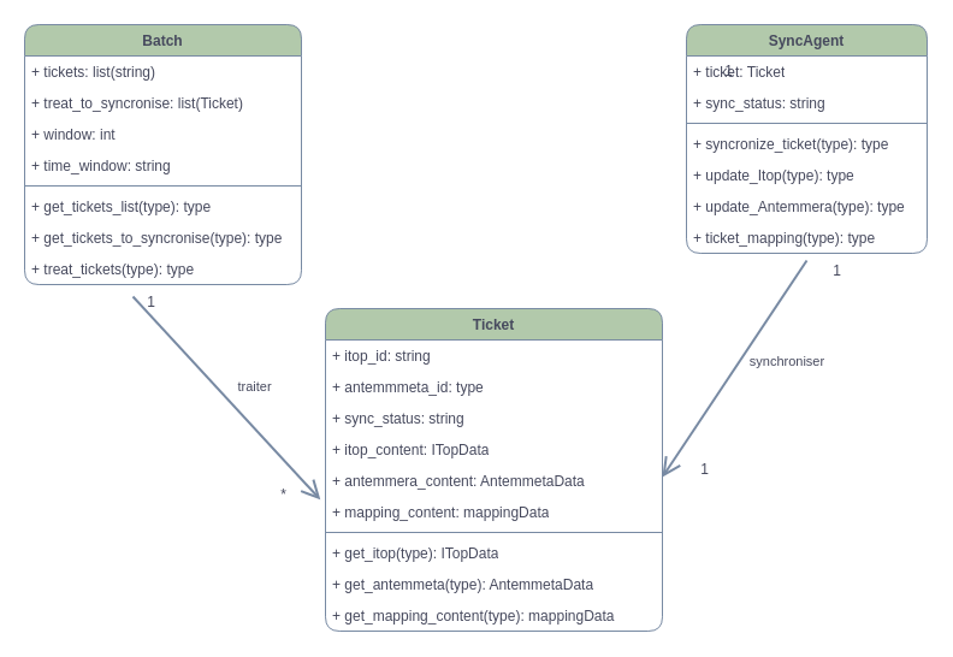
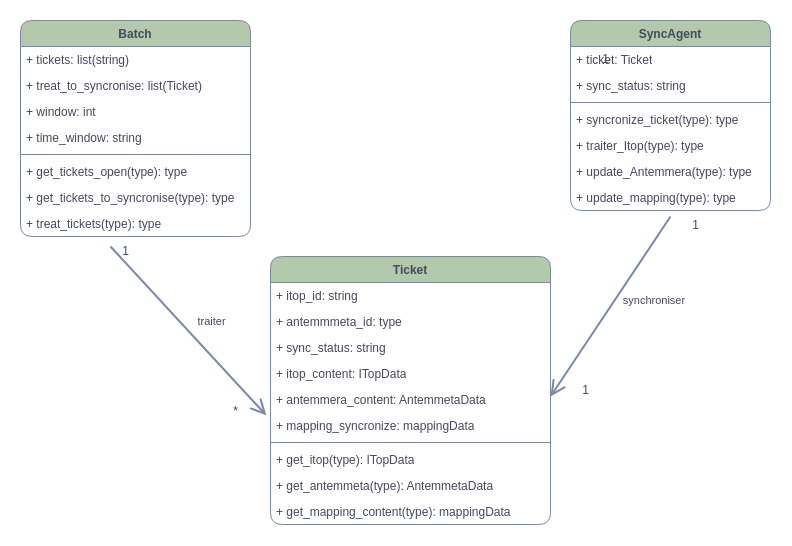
- <mxCell id="27" value="+ update_Itop(type): type" style="text;strokeColor=none;fillColor=none;align=left;verticalAlign=top;spacingLeft=4;spacingRight=4;overflow=hidden;rotatable=0;points=[[0,0.5],[1,0.5]];portConstraint=eastwest;whiteSpace=wrap;html=1;fontColor=#46495D;labelBackgroundColor=none;rounded=1;" vertex="1" parent="22"><mxGeometry y="112" width="200" height="26" as="geometry" /></mxCell>
+ <mxCell id="27" value="+ traiter_Itop(type): type" style="text;strokeColor=none;fillColor=none;align=left;verticalAlign=top;spacingLeft=4;spacingRight=4;overflow=hidden;rotatable=0;points=[[0,0.5],[1,0.5]];portConstraint=eastwest;whiteSpace=wrap;html=1;fontColor=#46495D;labelBackgroundColor=none;rounded=1;" vertex="1" parent="22"><mxGeometry y="112" width="200" height="26" as="geometry" /></mxCell>
- <mxCell id="19" value="+ get_tickets_list(type): type" style="text;strokeColor=none;fillColor=none;align=left;verticalAlign=top;spacingLeft=4;spacingRight=4;overflow=hidden;rotatable=0;points=[[0,0.5],[1,0.5]];portConstraint=eastwest;whiteSpace=wrap;html=1;fontColor=#46495D;labelBackgroundColor=none;rounded=1;" vertex="1" parent="13"><mxGeometry y="138" width="230" height="26" as="geometry" /></mxCell>
+ <mxCell id="19" value="+ get_tickets_open(type): type" style="text;strokeColor=none;fillColor=none;align=left;verticalAlign=top;spacingLeft=4;spacingRight=4;overflow=hidden;rotatable=0;points=[[0,0.5],[1,0.5]];portConstraint=eastwest;whiteSpace=wrap;html=1;fontColor=#46495D;labelBackgroundColor=none;rounded=1;" vertex="1" parent="13"><mxGeometry y="138" width="230" height="26" as="geometry" /></mxCell>
- <mxCell id="29" value="+ ticket_mapping(type): type" style="text;strokeColor=none;fillColor=none;align=left;verticalAlign=top;spacingLeft=4;spacingRight=4;overflow=hidden;rotatable=0;points=[[0,0.5],[1,0.5]];portConstraint=eastwest;whiteSpace=wrap;html=1;fontColor=#46495D;labelBackgroundColor=none;rounded=1;" vertex="1" parent="22"><mxGeometry y="164" width="200" height="26" as="geometry" /></mxCell>
+ <mxCell id="29" value="+ update_mapping(type): type" style="text;strokeColor=none;fillColor=none;align=left;verticalAlign=top;spacingLeft=4;spacingRight=4;overflow=hidden;rotatable=0;points=[[0,0.5],[1,0.5]];portConstraint=eastwest;whiteSpace=wrap;html=1;fontColor=#46495D;labelBackgroundColor=none;rounded=1;" vertex="1" parent="22"><mxGeometry y="164" width="200" height="26" as="geometry" /></mxCell>
- <mxCell id="8" value="+ mapping_content: mappingData" style="text;strokeColor=none;fillColor=none;align=left;verticalAlign=top;spacingLeft=4;spacingRight=4;overflow=hidden;rotatable=0;points=[[0,0.5],[1,0.5]];portConstraint=eastwest;whiteSpace=wrap;html=1;labelBackgroundColor=none;rounded=1;fontColor=#46495D;" vertex="1" parent="2"><mxGeometry y="156" width="280" height="26" as="geometry" /></mxCell>
+ <mxCell id="8" value="+ mapping_syncronize: mappingData" style="text;strokeColor=none;fillColor=none;align=left;verticalAlign=top;spacingLeft=4;spacingRight=4;overflow=hidden;rotatable=0;points=[[0,0.5],[1,0.5]];portConstraint=eastwest;whiteSpace=wrap;html=1;labelBackgroundColor=none;rounded=1;fontColor=#46495D;" vertex="1" parent="2"><mxGeometry y="156" width="280" height="26" as="geometry" /></mxCell>
